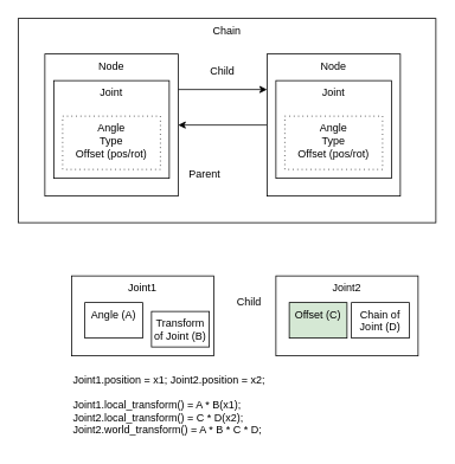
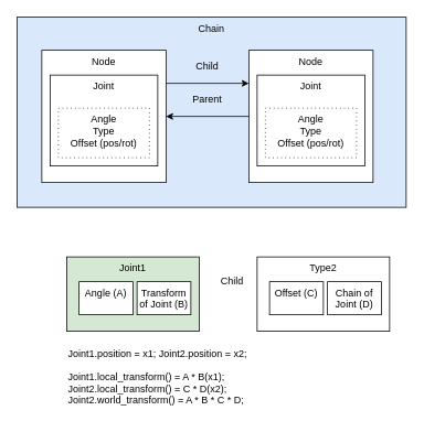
- <mxCell id="2" value="Chain" style="rounded=0;whiteSpace=wrap;html=1;verticalAlign=top;" vertex="1" parent="1"><mxGeometry x="20" y="20" width="470" height="230" as="geometry" /></mxCell>
+ <mxCell id="2" value="Chain" style="rounded=0;whiteSpace=wrap;html=1;verticalAlign=top;fillColor=#dae8fc;" vertex="1" parent="1"><mxGeometry x="20" y="20" width="470" height="230" as="geometry" /></mxCell>
- <mxCell id="12" value="Parent" style="text;html=1;strokeColor=none;fillColor=none;align=center;verticalAlign=middle;whiteSpace=wrap;rounded=0;" vertex="1" parent="1"><mxGeometry x="210" y="185" width="40" height="20" as="geometry" /></mxCell>
+ <mxCell id="12" value="Parent" style="text;html=1;strokeColor=none;fillColor=none;align=center;verticalAlign=middle;whiteSpace=wrap;rounded=0;" vertex="1" parent="1"><mxGeometry x="230" y="110" width="40" height="20" as="geometry" /></mxCell>
- <mxCell id="13" value="Joint1" style="rounded=0;whiteSpace=wrap;html=1;verticalAlign=top;" vertex="1" parent="1"><mxGeometry x="80" y="310" width="160" height="90" as="geometry" /></mxCell>
+ <mxCell id="13" value="Joint1" style="rounded=0;whiteSpace=wrap;html=1;verticalAlign=top;fillColor=#d5e8d4;" vertex="1" parent="1"><mxGeometry x="80" y="310" width="160" height="90" as="geometry" /></mxCell>
- <mxCell id="16" value="Joint2" style="rounded=0;whiteSpace=wrap;html=1;verticalAlign=top;" vertex="1" parent="1"><mxGeometry x="310" y="310" width="160" height="90" as="geometry" /></mxCell>
+ <mxCell id="16" value="Type2" style="rounded=0;whiteSpace=wrap;html=1;verticalAlign=top;" vertex="1" parent="1"><mxGeometry x="310" y="310" width="160" height="90" as="geometry" /></mxCell>
- <mxCell id="17" value="Offset (C)" style="rounded=0;whiteSpace=wrap;html=1;verticalAlign=top;fillColor=#d5e8d4;" vertex="1" parent="1"><mxGeometry x="325" y="340" width="65" height="40" as="geometry" /></mxCell>
+ <mxCell id="17" value="Offset (C)" style="rounded=0;whiteSpace=wrap;html=1;verticalAlign=top;" vertex="1" parent="1"><mxGeometry x="325" y="340" width="65" height="40" as="geometry" /></mxCell>
- <mxCell id="15" value="Transform of Joint (B)" style="rounded=0;whiteSpace=wrap;html=1;verticalAlign=top;" vertex="1" parent="1"><mxGeometry x="170" y="350" width="65" height="40" as="geometry" /></mxCell>
+ <mxCell id="15" value="Transform of Joint (B)" style="rounded=0;whiteSpace=wrap;html=1;verticalAlign=top;" vertex="1" parent="1"><mxGeometry x="165" y="340" width="65" height="40" as="geometry" /></mxCell>
